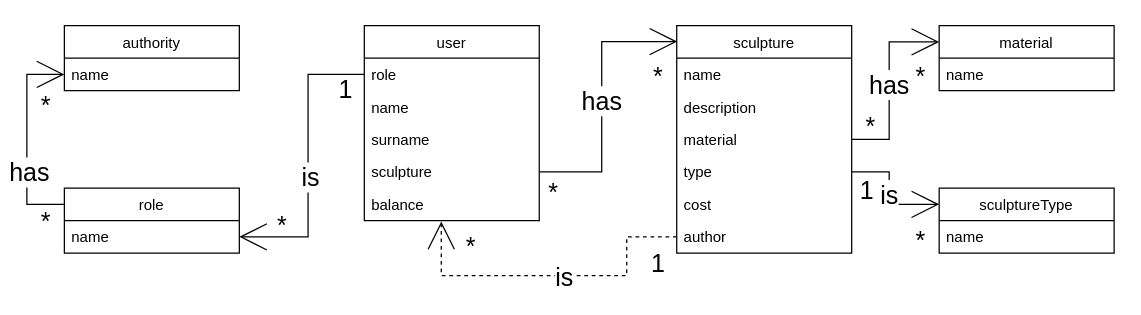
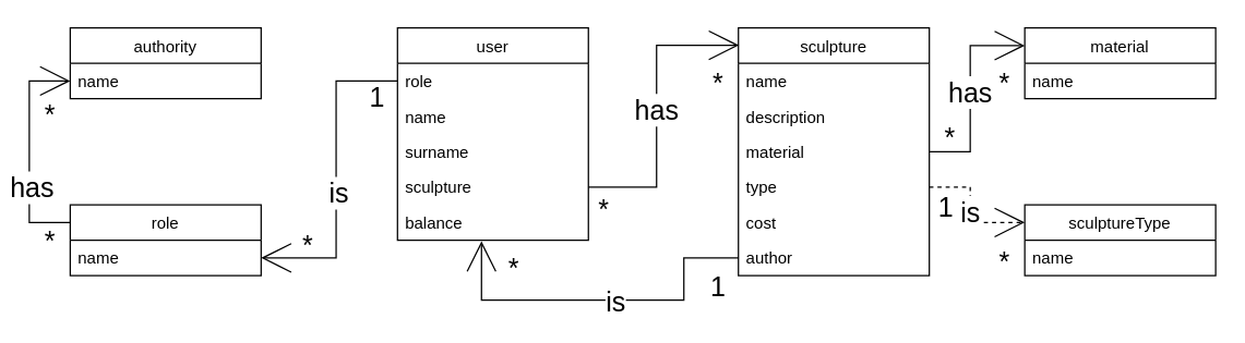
- <mxCell id="35" value="is" style="edgeStyle=orthogonalEdgeStyle;rounded=0;orthogonalLoop=1;jettySize=auto;html=1;exitX=1;exitY=0.5;exitDx=0;exitDy=0;entryX=0;entryY=0.25;entryDx=0;entryDy=0;strokeWidth=1;fontSize=20;endArrow=open;endFill=0;endSize=20;" parent="1" source="18" target="23" edge="1"><mxGeometry relative="1" as="geometry" /></mxCell>
+ <mxCell id="35" value="is" style="edgeStyle=orthogonalEdgeStyle;rounded=0;orthogonalLoop=1;jettySize=auto;html=1;exitX=1;exitY=0.5;exitDx=0;exitDy=0;entryX=0;entryY=0.25;entryDx=0;entryDy=0;strokeWidth=1;fontSize=20;endArrow=open;endFill=0;endSize=20;dashed=1;" parent="1" source="18" target="23" edge="1"><mxGeometry relative="1" as="geometry" /></mxCell>
- <mxCell id="40" style="edgeStyle=orthogonalEdgeStyle;rounded=0;orthogonalLoop=1;jettySize=auto;html=1;exitX=0;exitY=0.5;exitDx=0;exitDy=0;entryX=0.44;entryY=1.031;entryDx=0;entryDy=0;entryPerimeter=0;endArrow=open;endFill=0;endSize=20;dashed=1;" parent="1" source="20" target="13" edge="1"><mxGeometry relative="1" as="geometry"><Array as="points"><mxPoint x="500" y="189" /><mxPoint x="500" y="220" /><mxPoint x="352" y="220" /></Array></mxGeometry></mxCell>
+ <mxCell id="40" style="edgeStyle=orthogonalEdgeStyle;rounded=0;orthogonalLoop=1;jettySize=auto;html=1;exitX=0;exitY=0.5;exitDx=0;exitDy=0;entryX=0.44;entryY=1.031;entryDx=0;entryDy=0;entryPerimeter=0;endArrow=open;endFill=0;endSize=20;" parent="1" source="20" target="13" edge="1"><mxGeometry relative="1" as="geometry"><Array as="points"><mxPoint x="500" y="189" /><mxPoint x="500" y="220" /><mxPoint x="352" y="220" /></Array></mxGeometry></mxCell>
